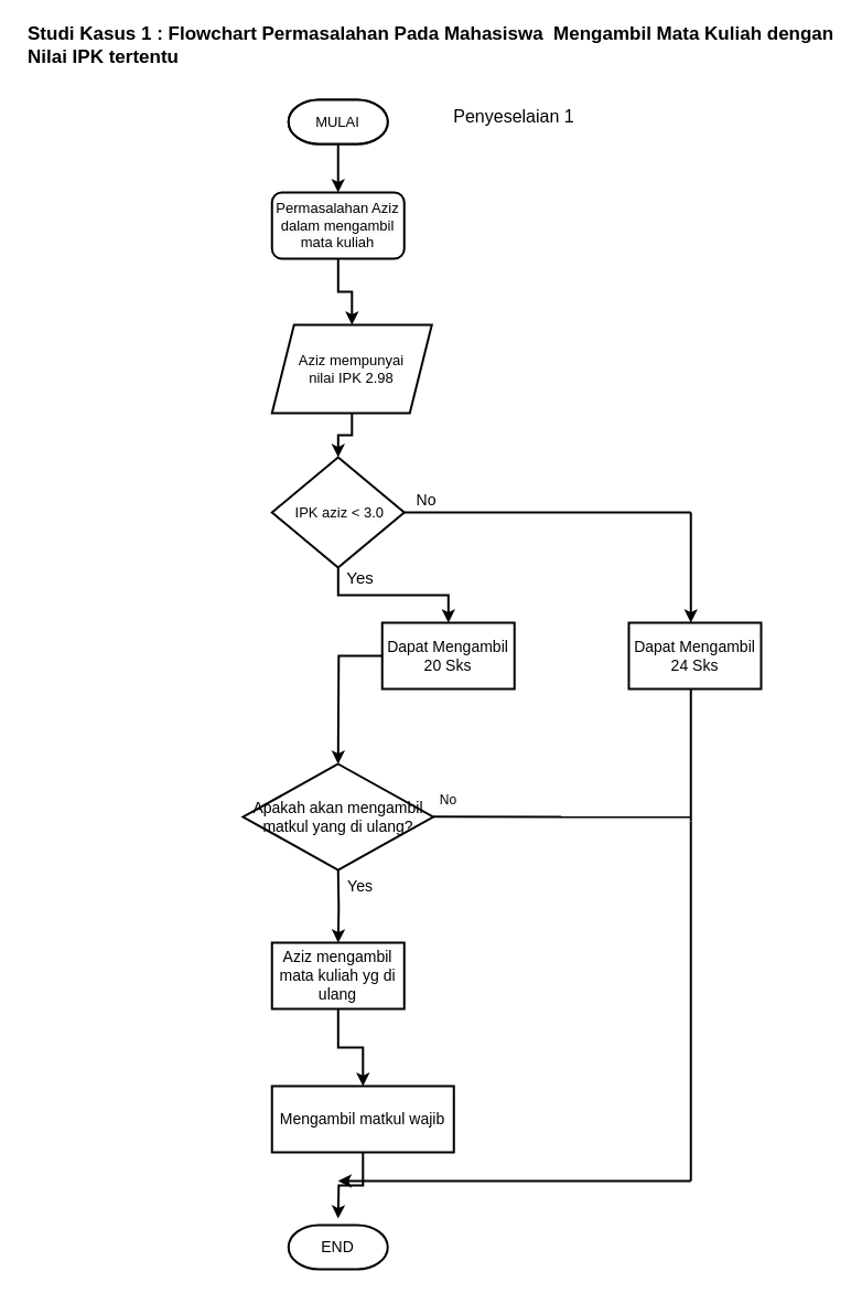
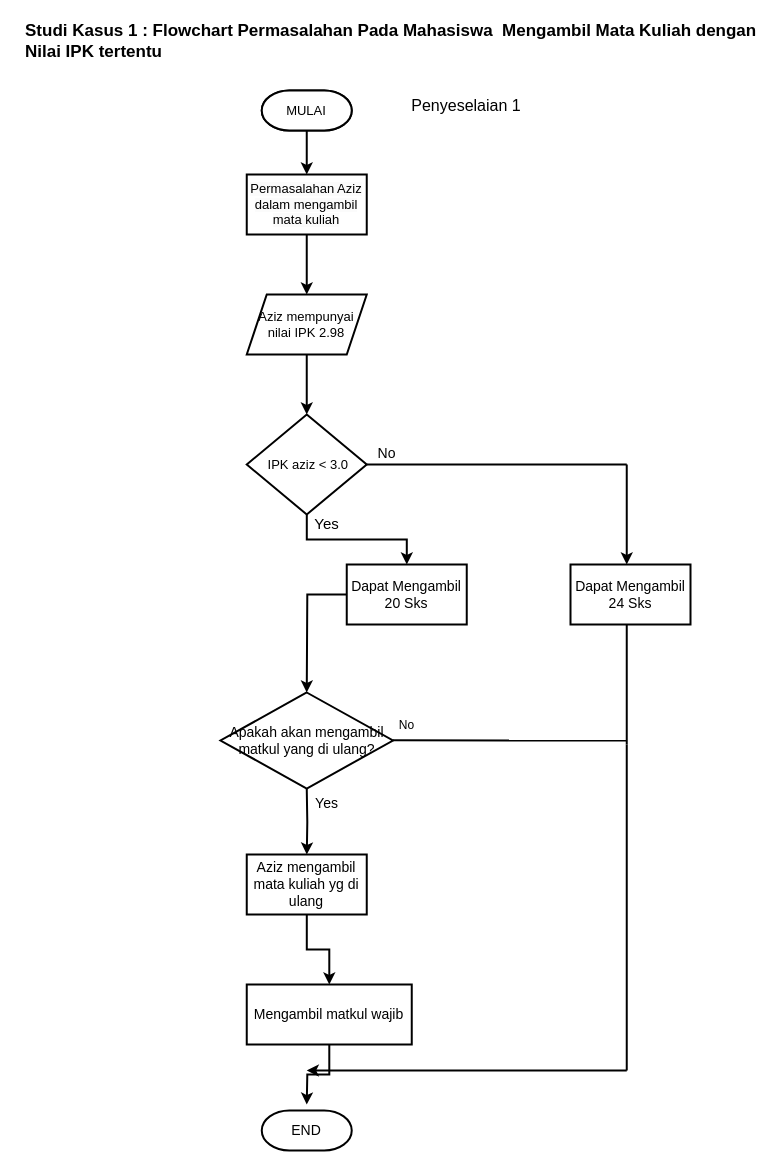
- <mxCell id="5" value="&lt;span style=&quot;color: rgb(0, 0, 0); font-family: Helvetica; font-style: normal; font-variant-ligatures: normal; font-variant-caps: normal; font-weight: 400; letter-spacing: normal; orphans: 2; text-align: center; text-indent: 0px; text-transform: none; widows: 2; word-spacing: 0px; -webkit-text-stroke-width: 0px; background-color: rgb(251, 251, 251); text-decoration-thickness: initial; text-decoration-style: initial; text-decoration-color: initial; float: none; display: inline !important;&quot;&gt;&lt;font style=&quot;font-size: 13px;&quot;&gt;Permasalahan Aziz dalam mengambil mata kuliah&lt;/font&gt;&lt;/span&gt;" style="whiteSpace=wrap;html=1;strokeWidth=2;rounded=1;" parent="1" vertex="1"><mxGeometry x="246.25" y="174" width="120" height="60" as="geometry" /></mxCell>
+ <mxCell id="5" value="&lt;span style=&quot;color: rgb(0, 0, 0); font-family: Helvetica; font-style: normal; font-variant-ligatures: normal; font-variant-caps: normal; font-weight: 400; letter-spacing: normal; orphans: 2; text-align: center; text-indent: 0px; text-transform: none; widows: 2; word-spacing: 0px; -webkit-text-stroke-width: 0px; background-color: rgb(251, 251, 251); text-decoration-thickness: initial; text-decoration-style: initial; text-decoration-color: initial; float: none; display: inline !important;&quot;&gt;&lt;font style=&quot;font-size: 13px;&quot;&gt;Permasalahan Aziz dalam mengambil mata kuliah&lt;/font&gt;&lt;/span&gt;" style="whiteSpace=wrap;html=1;strokeWidth=2;" parent="1" vertex="1"><mxGeometry x="246.25" y="174" width="120" height="60" as="geometry" /></mxCell>
- <mxCell id="7" value="&lt;font style=&quot;font-size: 13px;&quot;&gt;Aziz mempunyai&lt;br style=&quot;border-color: var(--border-color);&quot;&gt;nilai IPK 2.98&lt;/font&gt;" style="shape=parallelogram;perimeter=parallelogramPerimeter;whiteSpace=wrap;html=1;fixedSize=1;strokeWidth=2;" parent="1" vertex="1"><mxGeometry x="246.25" y="294" width="145" height="80" as="geometry" /></mxCell>
+ <mxCell id="7" value="&lt;font style=&quot;font-size: 13px;&quot;&gt;Aziz mempunyai&lt;br style=&quot;border-color: var(--border-color);&quot;&gt;nilai IPK 2.98&lt;/font&gt;" style="shape=parallelogram;perimeter=parallelogramPerimeter;whiteSpace=wrap;html=1;fixedSize=1;strokeWidth=2;" parent="1" vertex="1"><mxGeometry x="246.25" y="294" width="120" height="60" as="geometry" /></mxCell>
